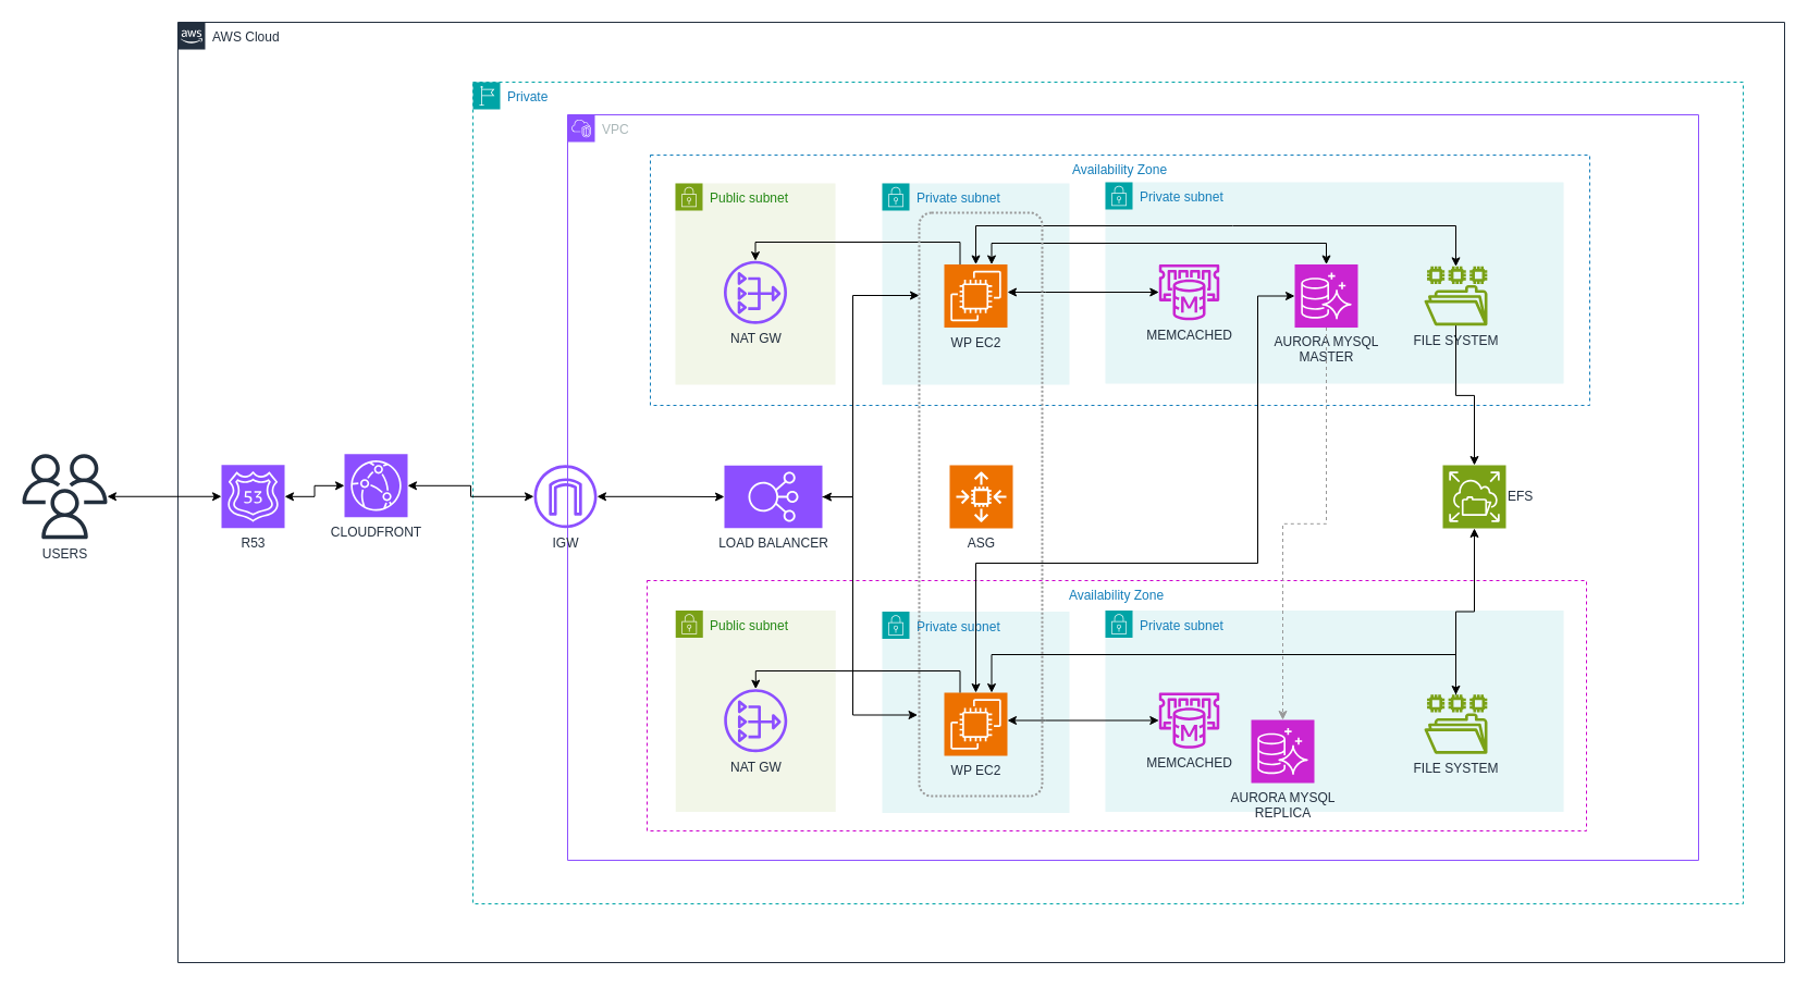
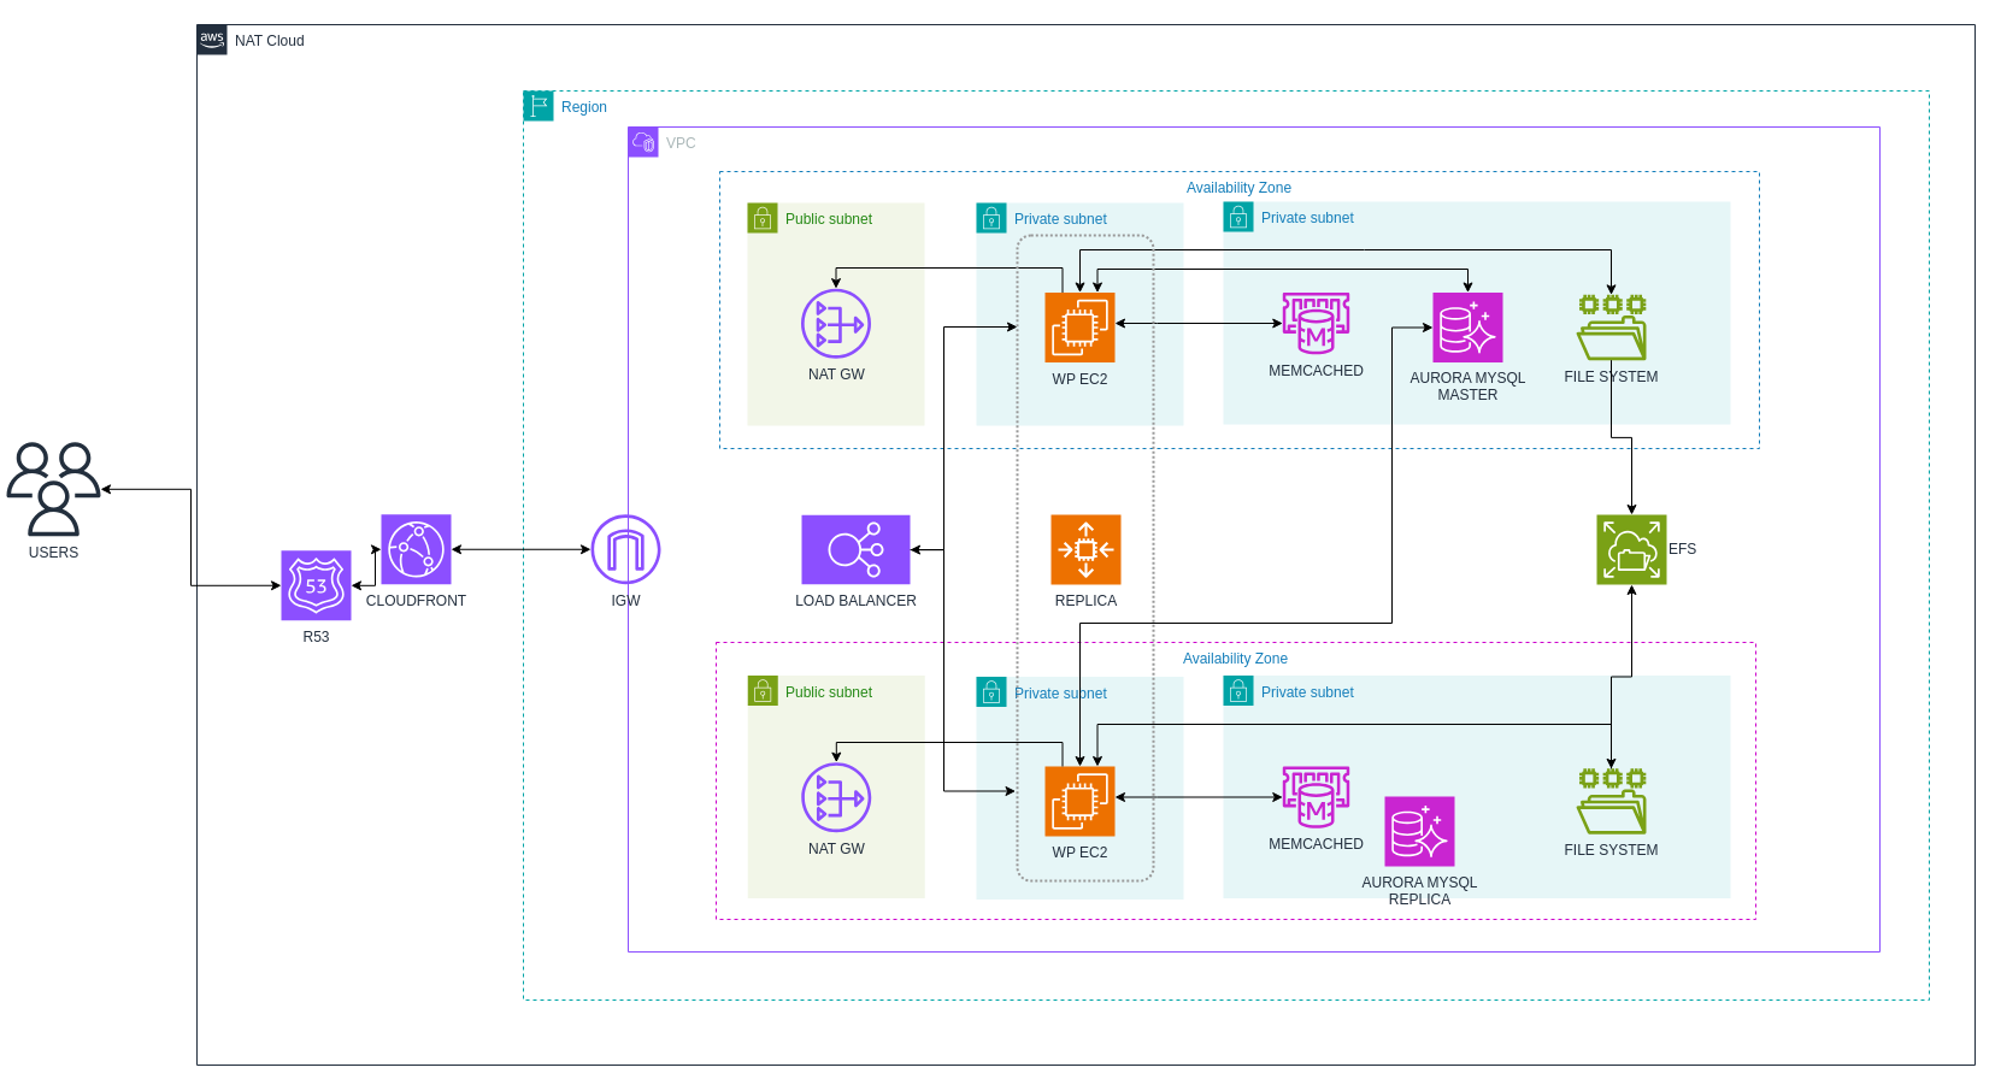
- <mxCell id="4" value="AWS Cloud" style="points=[[0,0],[0.25,0],[0.5,0],[0.75,0],[1,0],[1,0.25],[1,0.5],[1,0.75],[1,1],[0.75,1],[0.5,1],[0.25,1],[0,1],[0,0.75],[0,0.5],[0,0.25]];outlineConnect=0;gradientColor=none;html=1;whiteSpace=wrap;fontSize=12;fontStyle=0;container=0;pointerEvents=0;collapsible=0;recursiveResize=0;shape=mxgraph.aws4.group;grIcon=mxgraph.aws4.group_aws_cloud_alt;strokeColor=#232F3E;fillColor=none;verticalAlign=top;align=left;spacingLeft=30;fontColor=#232F3E;dashed=0;" vertex="1" parent="1"><mxGeometry x="163" y="20" width="1476" height="864" as="geometry" /></mxCell>
+ <mxCell id="4" value="NAT Cloud" style="points=[[0,0],[0.25,0],[0.5,0],[0.75,0],[1,0],[1,0.25],[1,0.5],[1,0.75],[1,1],[0.75,1],[0.5,1],[0.25,1],[0,1],[0,0.75],[0,0.5],[0,0.25]];outlineConnect=0;gradientColor=none;html=1;whiteSpace=wrap;fontSize=12;fontStyle=0;container=0;pointerEvents=0;collapsible=0;recursiveResize=0;shape=mxgraph.aws4.group;grIcon=mxgraph.aws4.group_aws_cloud_alt;strokeColor=#232F3E;fillColor=none;verticalAlign=top;align=left;spacingLeft=30;fontColor=#232F3E;dashed=0;" vertex="1" parent="1"><mxGeometry x="163" y="20" width="1476" height="864" as="geometry" /></mxCell>
- <mxCell id="5" value="Private" style="points=[[0,0],[0.25,0],[0.5,0],[0.75,0],[1,0],[1,0.25],[1,0.5],[1,0.75],[1,1],[0.75,1],[0.5,1],[0.25,1],[0,1],[0,0.75],[0,0.5],[0,0.25]];outlineConnect=0;gradientColor=none;html=1;whiteSpace=wrap;fontSize=12;fontStyle=0;container=0;pointerEvents=0;collapsible=0;recursiveResize=0;shape=mxgraph.aws4.group;grIcon=mxgraph.aws4.group_region;strokeColor=#00A4A6;fillColor=none;verticalAlign=top;align=left;spacingLeft=30;fontColor=#147EBA;dashed=1;" vertex="1" parent="1"><mxGeometry x="434" y="75" width="1167" height="755" as="geometry" /></mxCell>
+ <mxCell id="5" value="Region" style="points=[[0,0],[0.25,0],[0.5,0],[0.75,0],[1,0],[1,0.25],[1,0.5],[1,0.75],[1,1],[0.75,1],[0.5,1],[0.25,1],[0,1],[0,0.75],[0,0.5],[0,0.25]];outlineConnect=0;gradientColor=none;html=1;whiteSpace=wrap;fontSize=12;fontStyle=0;container=0;pointerEvents=0;collapsible=0;recursiveResize=0;shape=mxgraph.aws4.group;grIcon=mxgraph.aws4.group_region;strokeColor=#00A4A6;fillColor=none;verticalAlign=top;align=left;spacingLeft=30;fontColor=#147EBA;dashed=1;" vertex="1" parent="1"><mxGeometry x="434" y="75" width="1167" height="755" as="geometry" /></mxCell>
- <mxCell id="40" value="CLOUDFRONT" style="sketch=0;points=[[0,0,0],[0.25,0,0],[0.5,0,0],[0.75,0,0],[1,0,0],[0,1,0],[0.25,1,0],[0.5,1,0],[0.75,1,0],[1,1,0],[0,0.25,0],[0,0.5,0],[0,0.75,0],[1,0.25,0],[1,0.5,0],[1,0.75,0]];outlineConnect=0;fontColor=#232F3E;fillColor=#8C4FFF;strokeColor=#ffffff;dashed=0;verticalLabelPosition=bottom;verticalAlign=top;align=center;html=1;fontSize=12;fontStyle=0;aspect=fixed;shape=mxgraph.aws4.resourceIcon;resIcon=mxgraph.aws4.cloudfront;" vertex="1" parent="1"><mxGeometry x="316" y="416.75" width="58" height="58" as="geometry" /></mxCell>
+ <mxCell id="40" value="CLOUDFRONT" style="sketch=0;points=[[0,0,0],[0.25,0,0],[0.5,0,0],[0.75,0,0],[1,0,0],[0,1,0],[0.25,1,0],[0.5,1,0],[0.75,1,0],[1,1,0],[0,0.25,0],[0,0.5,0],[0,0.75,0],[1,0.25,0],[1,0.5,0],[1,0.75,0]];outlineConnect=0;fontColor=#232F3E;fillColor=#8C4FFF;strokeColor=#ffffff;dashed=0;verticalLabelPosition=bottom;verticalAlign=top;align=center;html=1;fontSize=12;fontStyle=0;aspect=fixed;shape=mxgraph.aws4.resourceIcon;resIcon=mxgraph.aws4.cloudfront;" vertex="1" parent="1"><mxGeometry x="316" y="426.75" width="58" height="58" as="geometry" /></mxCell>
- <mxCell id="43" value="USERS" style="sketch=0;outlineConnect=0;fontColor=#232F3E;gradientColor=none;fillColor=#232F3D;strokeColor=none;dashed=0;verticalLabelPosition=bottom;verticalAlign=top;align=center;html=1;fontSize=12;fontStyle=0;aspect=fixed;pointerEvents=1;shape=mxgraph.aws4.users;" vertex="1" parent="1"><mxGeometry x="20" y="416.75" width="78" height="78" as="geometry" /></mxCell>
+ <mxCell id="43" value="USERS" style="sketch=0;outlineConnect=0;fontColor=#232F3E;gradientColor=none;fillColor=#232F3D;strokeColor=none;dashed=0;verticalLabelPosition=bottom;verticalAlign=top;align=center;html=1;fontSize=12;fontStyle=0;aspect=fixed;pointerEvents=1;shape=mxgraph.aws4.users;" vertex="1" parent="1"><mxGeometry x="5" y="366.75" width="78" height="78" as="geometry" /></mxCell>
- <mxCell id="42" value="R53" style="sketch=0;points=[[0,0,0],[0.25,0,0],[0.5,0,0],[0.75,0,0],[1,0,0],[0,1,0],[0.25,1,0],[0.5,1,0],[0.75,1,0],[1,1,0],[0,0.25,0],[0,0.5,0],[0,0.75,0],[1,0.25,0],[1,0.5,0],[1,0.75,0]];outlineConnect=0;fontColor=#232F3E;fillColor=#8C4FFF;strokeColor=#ffffff;dashed=0;verticalLabelPosition=bottom;verticalAlign=top;align=center;html=1;fontSize=12;fontStyle=0;aspect=fixed;shape=mxgraph.aws4.resourceIcon;resIcon=mxgraph.aws4.route_53;" vertex="1" parent="1"><mxGeometry x="203" y="426.75" width="58" height="58" as="geometry" /></mxCell>
+ <mxCell id="42" value="R53" style="sketch=0;points=[[0,0,0],[0.25,0,0],[0.5,0,0],[0.75,0,0],[1,0,0],[0,1,0],[0.25,1,0],[0.5,1,0],[0.75,1,0],[1,1,0],[0,0.25,0],[0,0.5,0],[0,0.75,0],[1,0.25,0],[1,0.5,0],[1,0.75,0]];outlineConnect=0;fontColor=#232F3E;fillColor=#8C4FFF;strokeColor=#ffffff;dashed=0;verticalLabelPosition=bottom;verticalAlign=top;align=center;html=1;fontSize=12;fontStyle=0;aspect=fixed;shape=mxgraph.aws4.resourceIcon;resIcon=mxgraph.aws4.route_53;" vertex="1" parent="1"><mxGeometry x="233" y="456.75" width="58" height="58" as="geometry" /></mxCell>
- <mxCell id="38" style="edgeStyle=orthogonalEdgeStyle;rounded=0;orthogonalLoop=1;jettySize=auto;html=1;entryX=0;entryY=0.5;entryDx=0;entryDy=0;entryPerimeter=0;startArrow=classic;startFill=1;" edge="1" parent="1" source="37" target="19"><mxGeometry relative="1" as="geometry" /></mxCell>
- <mxCell id="46" style="edgeStyle=orthogonalEdgeStyle;rounded=0;orthogonalLoop=1;jettySize=auto;html=1;dashed=1;strokeColor=#999999;" edge="1" parent="1" source="13" target="27"><mxGeometry relative="1" as="geometry" /></mxCell>
- <mxCell id="18" value="ASG" style="sketch=0;points=[[0,0,0],[0.25,0,0],[0.5,0,0],[0.75,0,0],[1,0,0],[0,1,0],[0.25,1,0],[0.5,1,0],[0.75,1,0],[1,1,0],[0,0.25,0],[0,0.5,0],[0,0.75,0],[1,0.25,0],[1,0.5,0],[1,0.75,0]];outlineConnect=0;fontColor=#232F3E;fillColor=#ED7100;strokeColor=#ffffff;dashed=0;verticalLabelPosition=bottom;verticalAlign=top;align=center;html=1;fontSize=12;fontStyle=0;aspect=fixed;shape=mxgraph.aws4.resourceIcon;resIcon=mxgraph.aws4.auto_scaling2;" vertex="1" parent="1"><mxGeometry x="872" y="427" width="58" height="58" as="geometry" /></mxCell>
+ <mxCell id="18" value="REPLICA" style="sketch=0;points=[[0,0,0],[0.25,0,0],[0.5,0,0],[0.75,0,0],[1,0,0],[0,1,0],[0.25,1,0],[0.5,1,0],[0.75,1,0],[1,1,0],[0,0.25,0],[0,0.5,0],[0,0.75,0],[1,0.25,0],[1,0.5,0],[1,0.75,0]];outlineConnect=0;fontColor=#232F3E;fillColor=#ED7100;strokeColor=#ffffff;dashed=0;verticalLabelPosition=bottom;verticalAlign=top;align=center;html=1;fontSize=12;fontStyle=0;aspect=fixed;shape=mxgraph.aws4.resourceIcon;resIcon=mxgraph.aws4.auto_scaling2;" vertex="1" parent="1"><mxGeometry x="872" y="427" width="58" height="58" as="geometry" /></mxCell>
